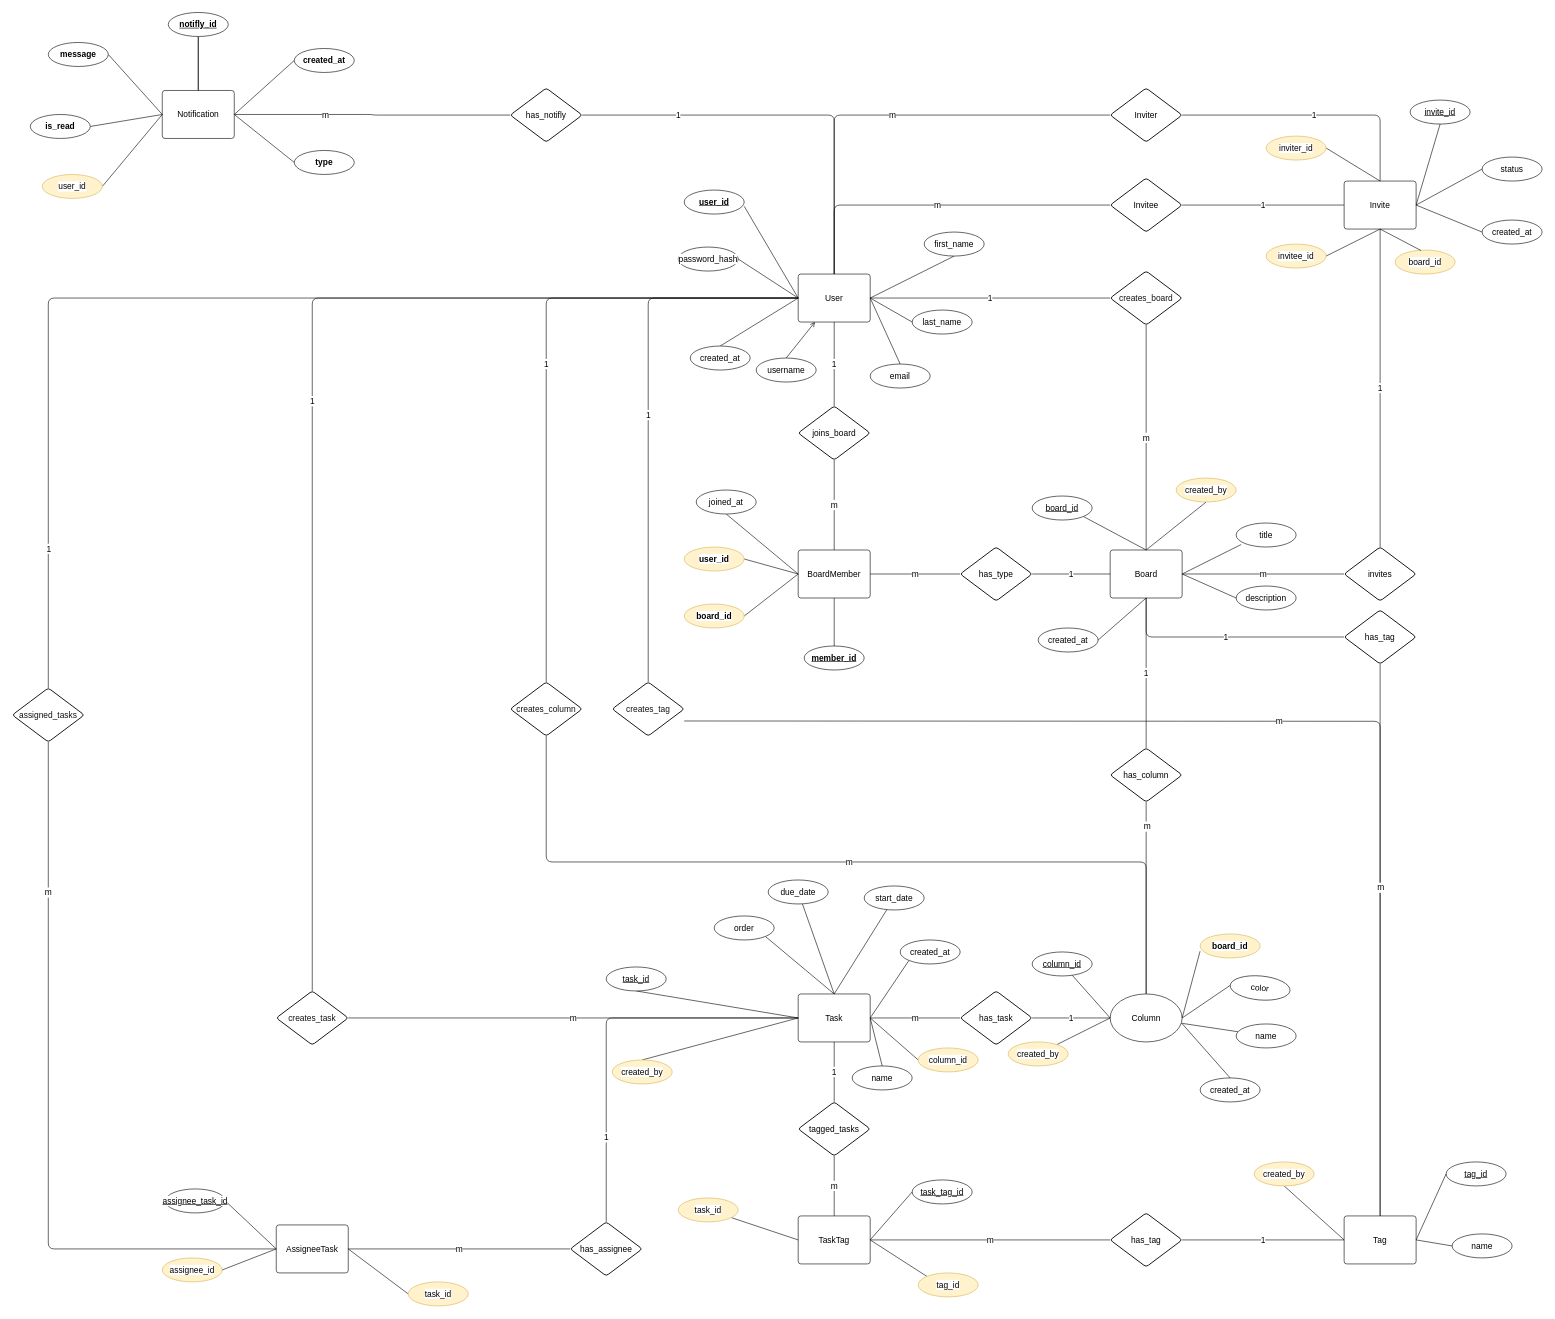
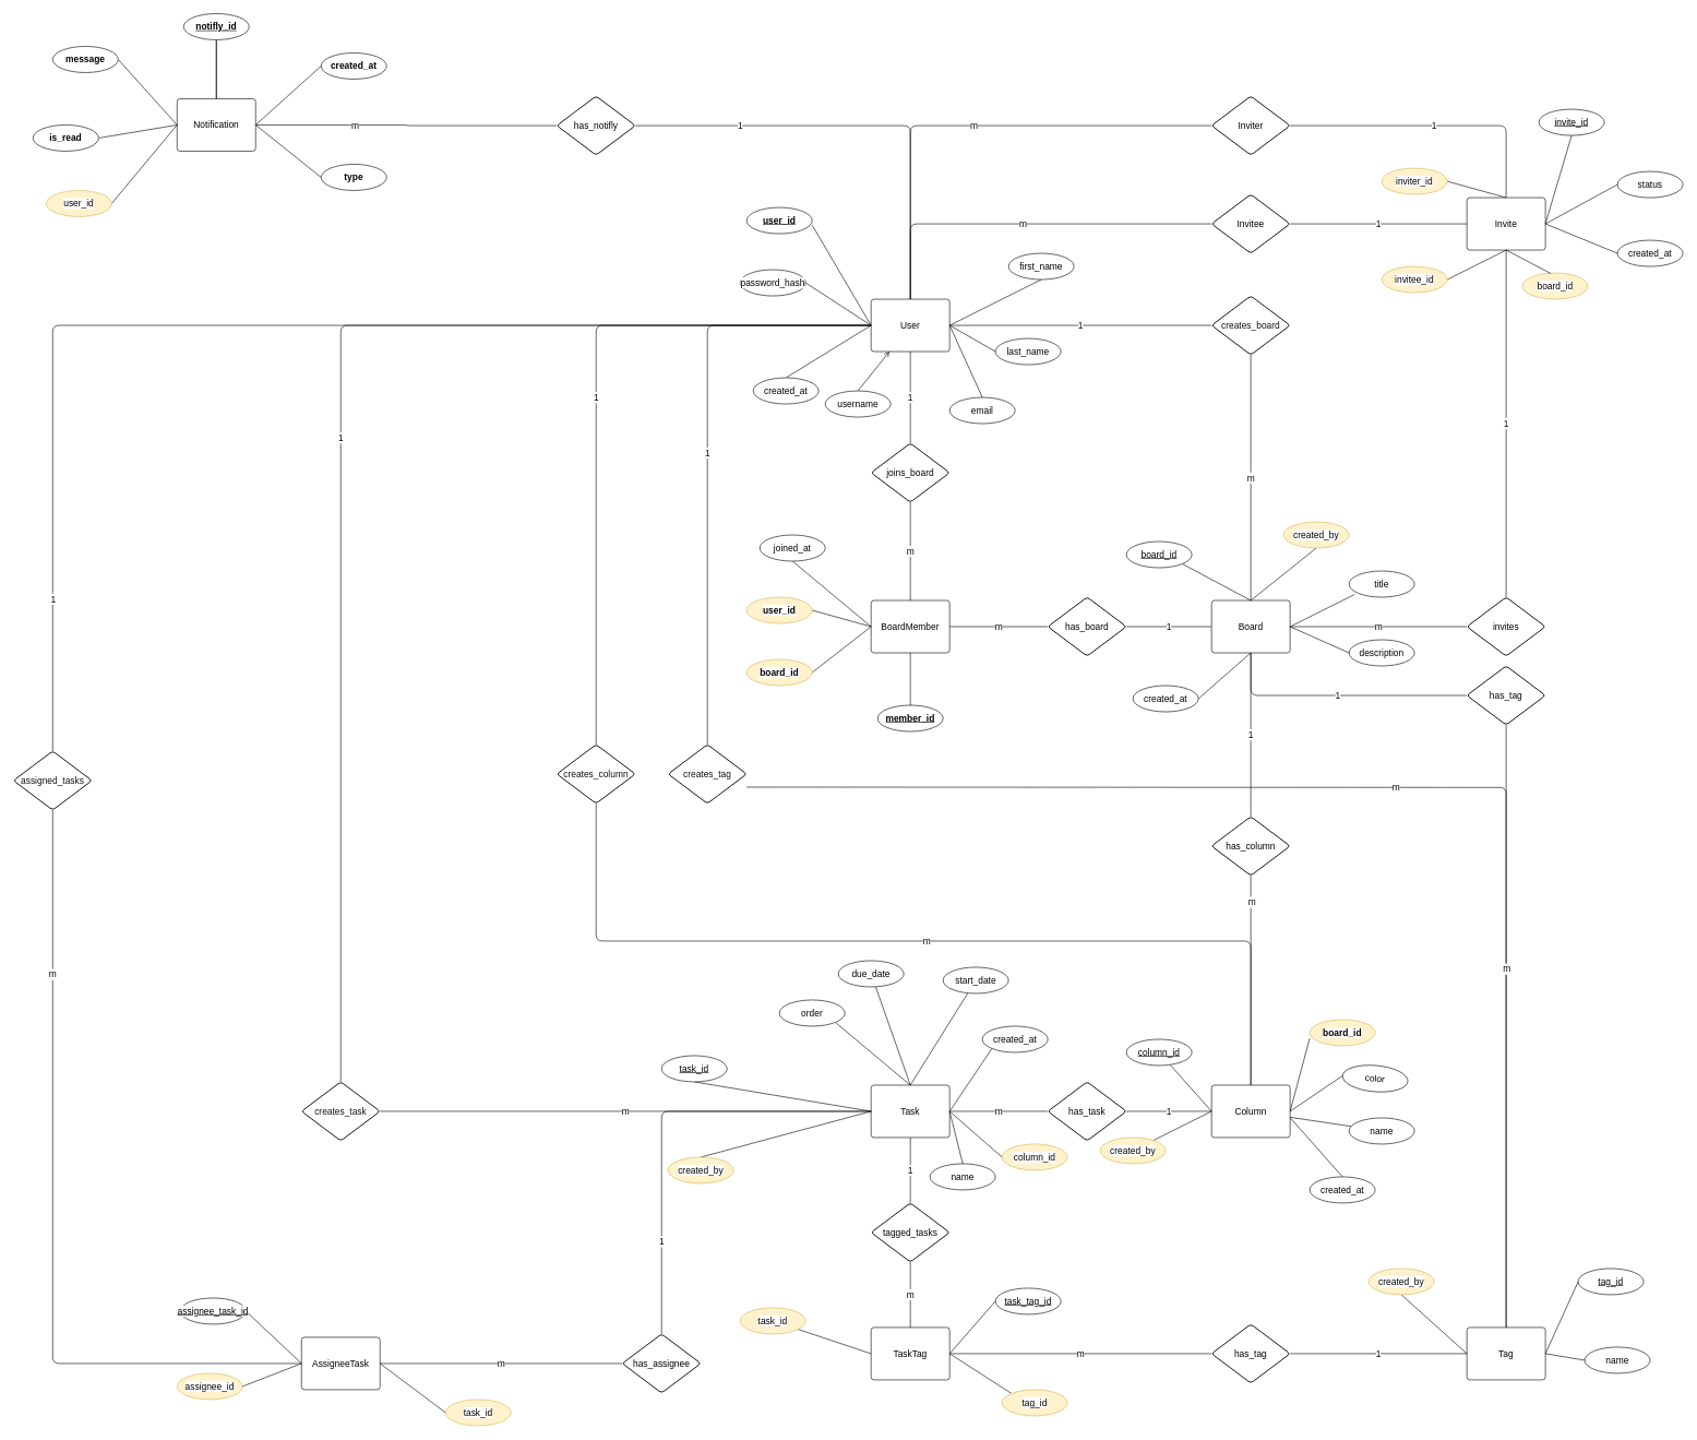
- <mxCell id="121" value="inviter_id" style="ellipse;whiteSpace=wrap;html=1;align=center;fontStyle=0;fontFamily=Helvetica;fontSize=14;labelBackgroundColor=default;fillColor=#fff2cc;strokeColor=#d6b656;fontColor=default;" parent="1" vertex="1"><mxGeometry x="2110" y="226" width="100" height="40" as="geometry" /></mxCell>
+ <mxCell id="121" value="inviter_id" style="ellipse;whiteSpace=wrap;html=1;align=center;fontStyle=0;fontFamily=Helvetica;fontSize=14;labelBackgroundColor=default;fillColor=#fff2cc;strokeColor=#d6b656;fontColor=default;" parent="1" vertex="1"><mxGeometry x="2110" y="256" width="100" height="40" as="geometry" /></mxCell>
- <mxCell id="42" value="has_type" style="html=1;overflow=block;blockSpacing=1;whiteSpace=wrap;rhombus;fontSize=14;spacing=9;strokeOpacity=100;fillOpacity=100;rounded=1;absoluteArcSize=1;arcSize=9;strokeWidth=1.5;lucidId=.RR5bOJIzteL;fontColor=default;" parent="1" vertex="1"><mxGeometry x="1600" y="911" width="120" height="90" as="geometry" /></mxCell>
+ <mxCell id="42" value="has_board" style="html=1;overflow=block;blockSpacing=1;whiteSpace=wrap;rhombus;fontSize=14;spacing=9;strokeOpacity=100;fillOpacity=100;rounded=1;absoluteArcSize=1;arcSize=9;strokeWidth=1.5;lucidId=.RR5bOJIzteL;fontColor=default;" parent="1" vertex="1"><mxGeometry x="1600" y="911" width="120" height="90" as="geometry" /></mxCell>
- <mxCell id="21" value="Column" style="ellipse;html=1;overflow=block;blockSpacing=1;whiteSpace=wrap;fontSize=14;spacing=9;strokeColor=default;absoluteArcSize=1;arcSize=9;fillColor=none;strokeWidth=NaN;lucidId=E4R51ypZHeMW;fontColor=default;" parent="1" vertex="1"><mxGeometry x="1850" y="1656" width="120" height="80" as="geometry" /></mxCell>
+ <mxCell id="21" value="Column" style="html=1;overflow=block;blockSpacing=1;whiteSpace=wrap;fontSize=14;spacing=9;strokeColor=default;rounded=1;absoluteArcSize=1;arcSize=9;fillColor=none;strokeWidth=NaN;lucidId=E4R51ypZHeMW;fontColor=default;" parent="1" vertex="1"><mxGeometry x="1850" y="1656" width="120" height="80" as="geometry" /></mxCell>
